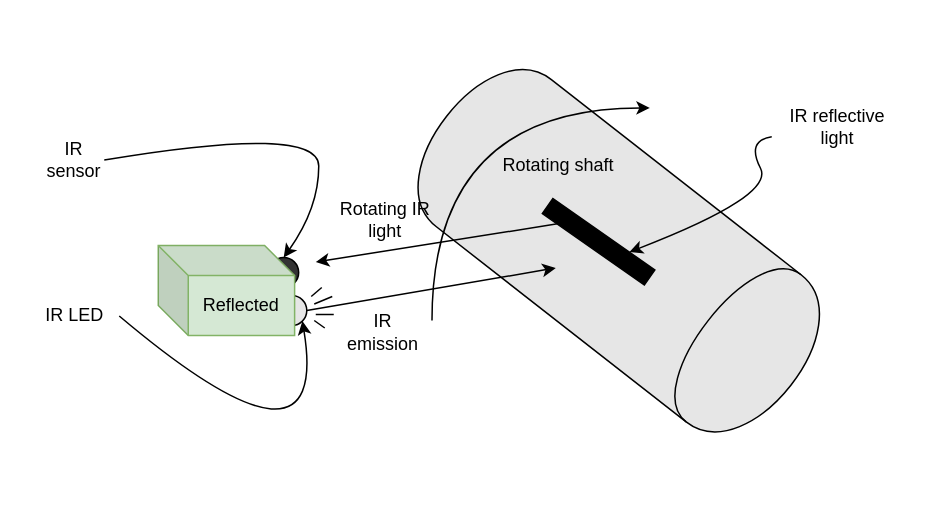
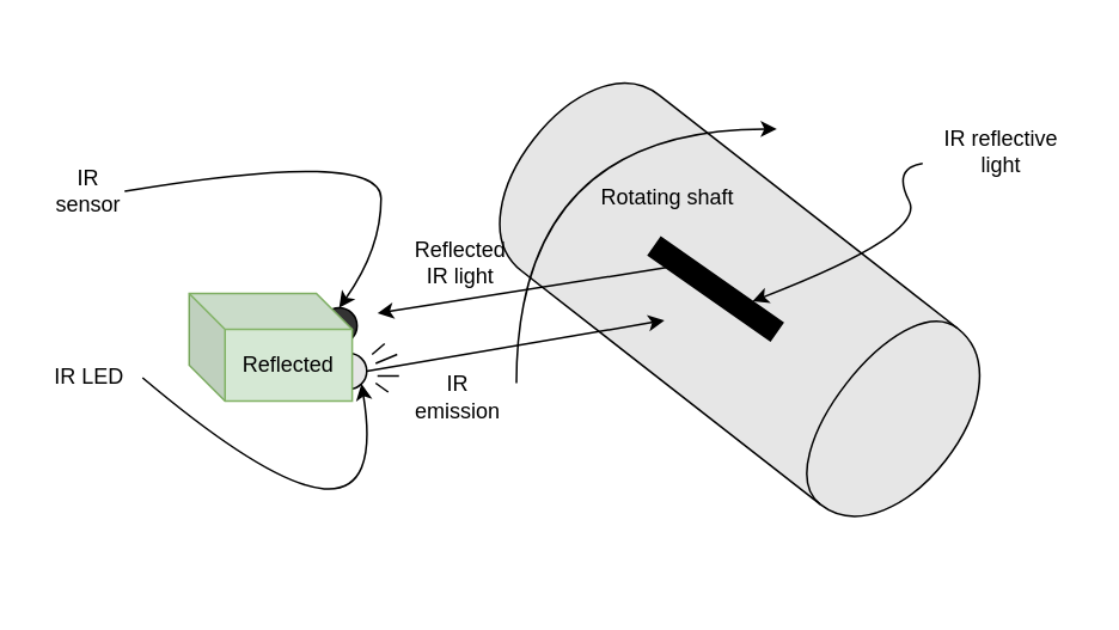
- <mxCell id="15" value="Rotating IR light" style="text;html=1;strokeColor=none;fillColor=none;align=center;verticalAlign=middle;whiteSpace=wrap;rounded=0;" vertex="1" parent="1"><mxGeometry x="223" y="136" width="67" height="20" as="geometry" /></mxCell>
+ <mxCell id="15" value="Reflected IR light" style="text;html=1;strokeColor=none;fillColor=none;align=center;verticalAlign=middle;whiteSpace=wrap;rounded=0;" vertex="1" parent="1"><mxGeometry x="223" y="136" width="67" height="20" as="geometry" /></mxCell>
